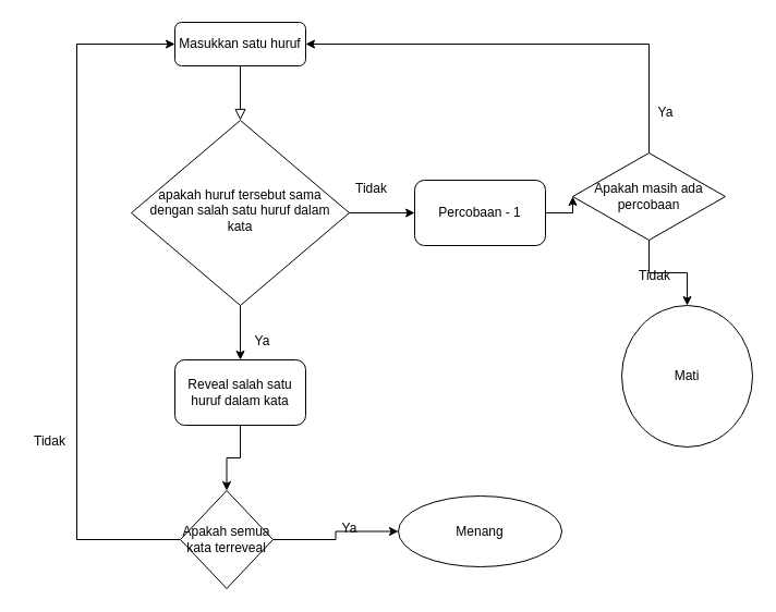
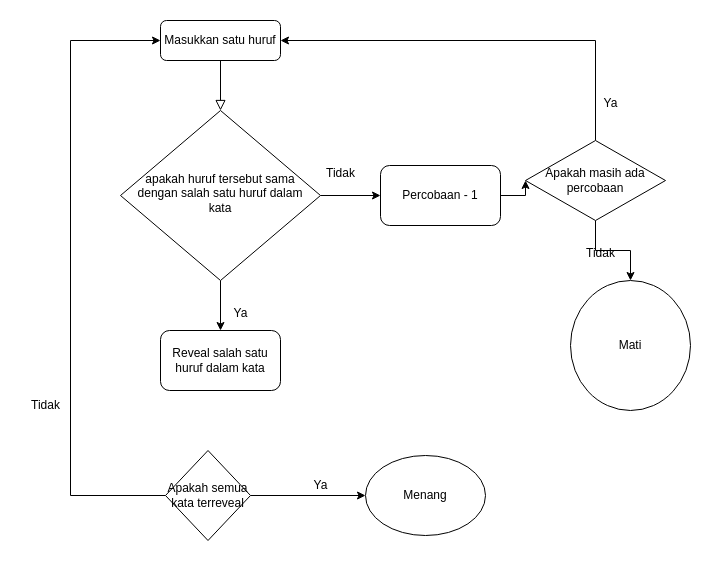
- <mxCell id="16" style="edgeStyle=orthogonalEdgeStyle;rounded=0;orthogonalLoop=1;jettySize=auto;html=1;exitX=0.5;exitY=1;exitDx=0;exitDy=0;entryX=0.5;entryY=0;entryDx=0;entryDy=0;" edge="1" parent="1" source="17" target="21"><mxGeometry relative="1" as="geometry" /></mxCell>
- <mxCell id="23" value="Menang" style="ellipse;whiteSpace=wrap;html=1;" vertex="1" parent="1"><mxGeometry x="365" y="455" width="150" height="65" as="geometry" /></mxCell>
+ <mxCell id="23" value="Menang" style="ellipse;whiteSpace=wrap;html=1;" vertex="1" parent="1"><mxGeometry x="365" y="455" width="120" height="80" as="geometry" /></mxCell>
